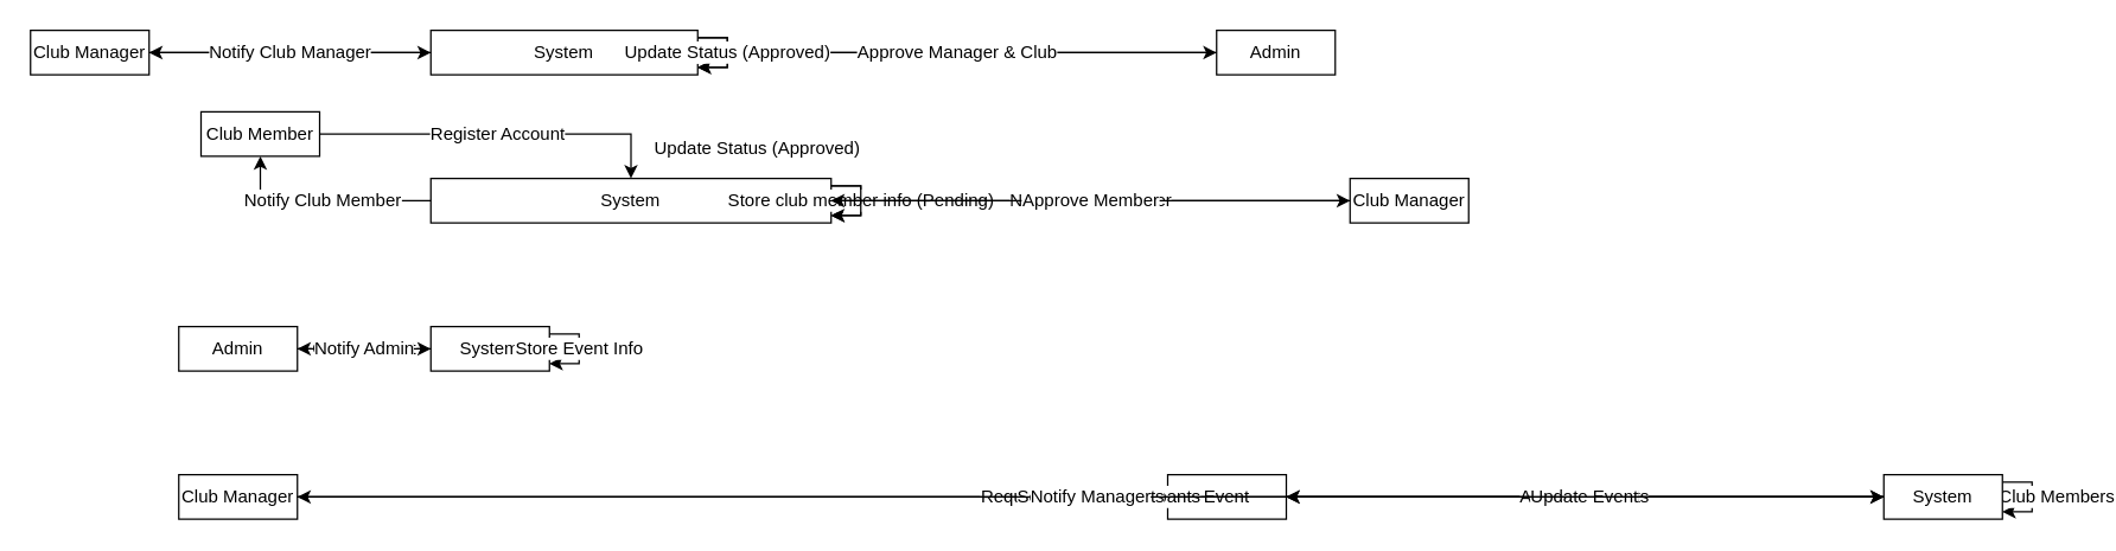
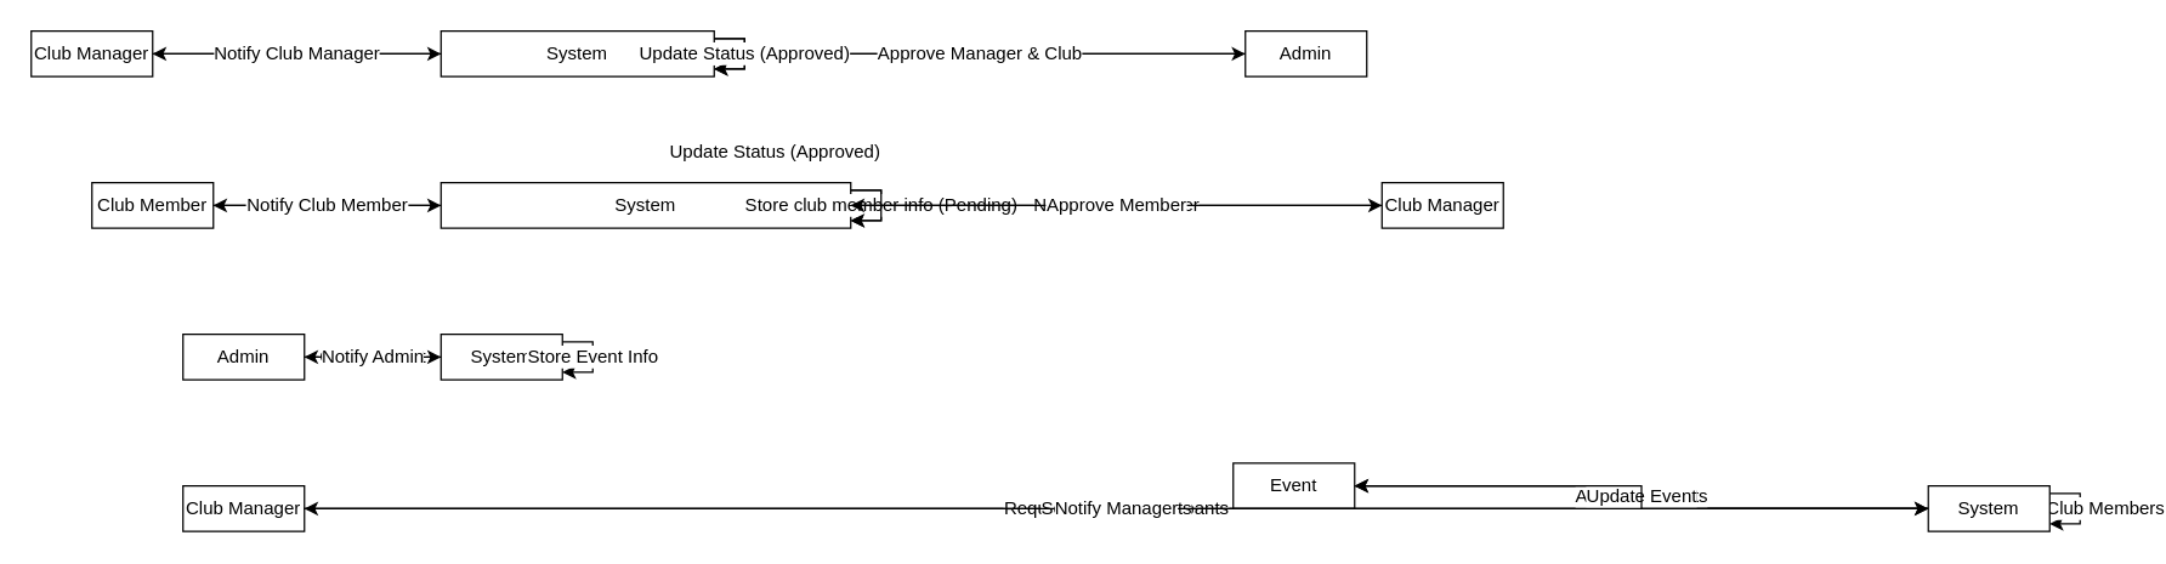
- <mxCell id="11" value="Club Member" style="rounded=0;whiteSpace=wrap;html=1;fontSize=12" parent="1" vertex="1"><mxGeometry x="135" y="75" width="80" height="30" as="geometry" /></mxCell>
+ <mxCell id="11" value="Club Member" style="rounded=0;whiteSpace=wrap;html=1;fontSize=12" parent="1" vertex="1"><mxGeometry x="60" y="120" width="80" height="30" as="geometry" /></mxCell>
- <mxCell id="26" value="Event" style="rounded=0;whiteSpace=wrap;html=1;fontSize=12" parent="1" vertex="1"><mxGeometry x="787" y="320" width="80" height="30" as="geometry" /></mxCell>
+ <mxCell id="26" value="Event" style="rounded=0;whiteSpace=wrap;html=1;fontSize=12" parent="1" vertex="1"><mxGeometry x="812" y="305" width="80" height="30" as="geometry" /></mxCell>
